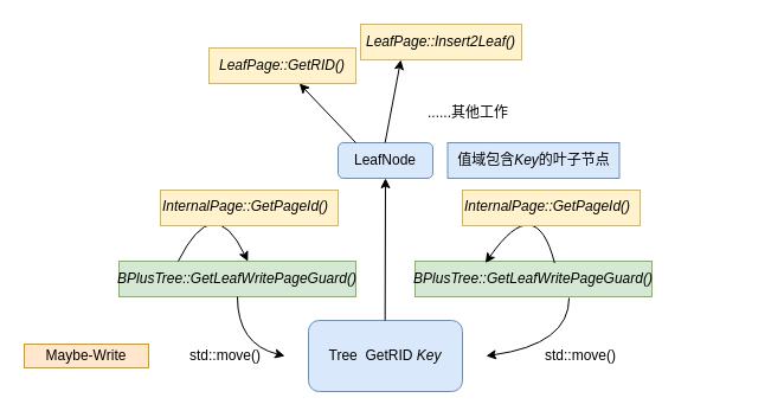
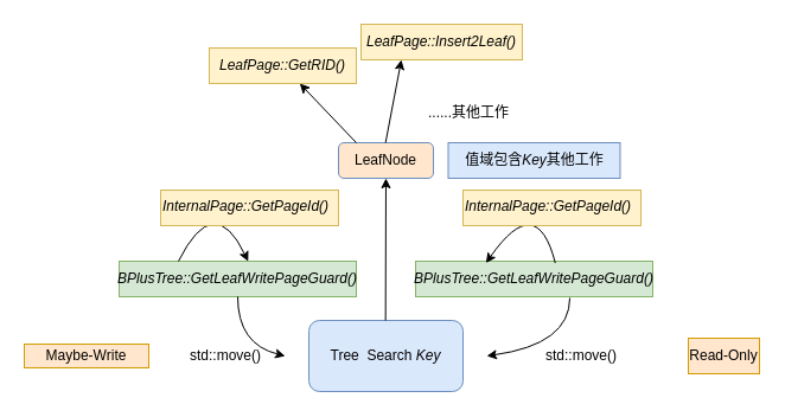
- <mxCell id="16" value="LeafNode" style="rounded=1;whiteSpace=wrap;html=1;fillColor=#dae8fc;strokeColor=#6c8ebf;" vertex="1" parent="1"><mxGeometry x="285" y="120" width="80" height="30" as="geometry" /></mxCell>
+ <mxCell id="16" value="LeafNode" style="rounded=1;whiteSpace=wrap;html=1;fillColor=#ffe6cc;strokeColor=#6c8ebf;" vertex="1" parent="1"><mxGeometry x="285" y="120" width="80" height="30" as="geometry" /></mxCell>
- <mxCell id="17" value="值域包含&lt;i&gt;Key&lt;/i&gt;的叶子节点" style="text;html=1;align=center;verticalAlign=middle;whiteSpace=wrap;rounded=0;fillColor=#dae8fc;strokeColor=#6c8ebf;" vertex="1" parent="1"><mxGeometry x="377.5" y="120" width="145" height="30" as="geometry" /></mxCell>
+ <mxCell id="17" value="值域包含&lt;i&gt;Key&lt;/i&gt;其他工作" style="text;html=1;align=center;verticalAlign=middle;whiteSpace=wrap;rounded=0;fillColor=#dae8fc;strokeColor=#6c8ebf;" vertex="1" parent="1"><mxGeometry x="377.5" y="120" width="145" height="30" as="geometry" /></mxCell>
- <mxCell id="2" value="Tree&amp;nbsp; GetRID &lt;i&gt;Key&lt;/i&gt;" style="rounded=1;whiteSpace=wrap;html=1;fillColor=#dae8fc;strokeColor=#6c8ebf;" vertex="1" parent="1"><mxGeometry x="260" y="270" width="130" height="60" as="geometry" /></mxCell>
+ <mxCell id="2" value="Tree&amp;nbsp; Search &lt;i&gt;Key&lt;/i&gt;" style="rounded=1;whiteSpace=wrap;html=1;fillColor=#dae8fc;strokeColor=#6c8ebf;" vertex="1" parent="1"><mxGeometry x="260" y="270" width="130" height="60" as="geometry" /></mxCell>
+ <mxCell id="6" value="Read-Only" style="text;html=1;align=center;verticalAlign=middle;whiteSpace=wrap;rounded=0;fillColor=#ffe6cc;strokeColor=#d79b00;" vertex="1" parent="1"><mxGeometry x="580" y="285" width="60" height="30" as="geometry" /></mxCell>
